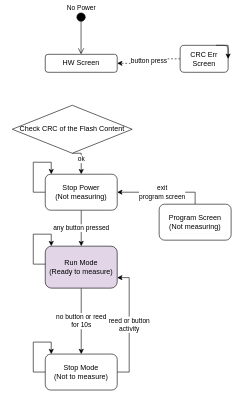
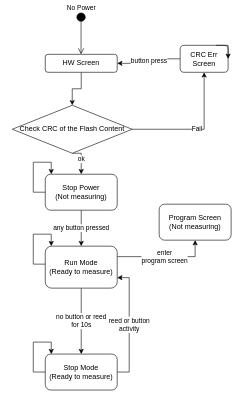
- <mxCell id="9" value="button press&lt;br&gt;" style="edgeStyle=orthogonalEdgeStyle;rounded=0;orthogonalLoop=1;jettySize=auto;html=1;entryX=1;entryY=0.5;entryDx=0;entryDy=0;dashed=1;" parent="1" source="10" target="3" edge="1"><mxGeometry relative="1" as="geometry" /></mxCell>
+ <mxCell id="9" value="button press&lt;br&gt;" style="edgeStyle=orthogonalEdgeStyle;rounded=0;orthogonalLoop=1;jettySize=auto;html=1;entryX=1;entryY=0.5;entryDx=0;entryDy=0;" parent="1" source="10" target="3" edge="1"><mxGeometry relative="1" as="geometry" /></mxCell>
+ <mxCell id="2" style="edgeStyle=orthogonalEdgeStyle;rounded=0;orthogonalLoop=1;jettySize=auto;html=1;entryX=0.5;entryY=0;entryDx=0;entryDy=0;" parent="1" source="3" target="6" edge="1"><mxGeometry relative="1" as="geometry" /></mxCell>
+ <mxCell id="5" value="Fail" style="edgeStyle=orthogonalEdgeStyle;rounded=0;orthogonalLoop=1;jettySize=auto;html=1;exitX=1;exitY=0.5;exitDx=0;exitDy=0;entryX=0.5;entryY=1;entryDx=0;entryDy=0;" parent="1" source="6" target="10" edge="1"><mxGeometry relative="1" as="geometry" /></mxCell>
- <mxCell id="21" value="exit&lt;br&gt;program screen" style="edgeStyle=orthogonalEdgeStyle;rounded=0;orthogonalLoop=1;jettySize=auto;html=1;exitX=0.5;exitY=0;exitDx=0;exitDy=0;entryX=1;entryY=0.5;entryDx=0;entryDy=0;" edge="1" parent="1" source="22" target="12"><mxGeometry relative="1" as="geometry" /></mxCell>
+ <mxCell id="15" value="enter&lt;br&gt;program screen" style="edgeStyle=orthogonalEdgeStyle;rounded=0;orthogonalLoop=1;jettySize=auto;html=1;exitX=1;exitY=0.25;exitDx=0;exitDy=0;entryX=0.5;entryY=1;entryDx=0;entryDy=0;" edge="1" parent="1" source="16" target="22"><mxGeometry relative="1" as="geometry" /></mxCell>
- <mxCell id="16" value="Run Mode&lt;br&gt;(Ready to measure)" style="rounded=1;whiteSpace=wrap;html=1;fillColor=#e1d5e7;" vertex="1" parent="1"><mxGeometry x="75" y="410" width="120" height="70" as="geometry" /></mxCell>
+ <mxCell id="16" value="Run Mode&lt;br&gt;(Ready to measure)" style="rounded=1;whiteSpace=wrap;html=1;" vertex="1" parent="1"><mxGeometry x="75" y="410" width="120" height="70" as="geometry" /></mxCell>
- <mxCell id="20" value="Stop Mode&lt;br&gt;(Not to measure)" style="rounded=1;whiteSpace=wrap;html=1;" vertex="1" parent="1"><mxGeometry x="75" y="590" width="120" height="60" as="geometry" /></mxCell>
+ <mxCell id="20" value="Stop Mode&lt;br&gt;(Ready to measure)" style="rounded=1;whiteSpace=wrap;html=1;" vertex="1" parent="1"><mxGeometry x="75" y="590" width="120" height="60" as="geometry" /></mxCell>
